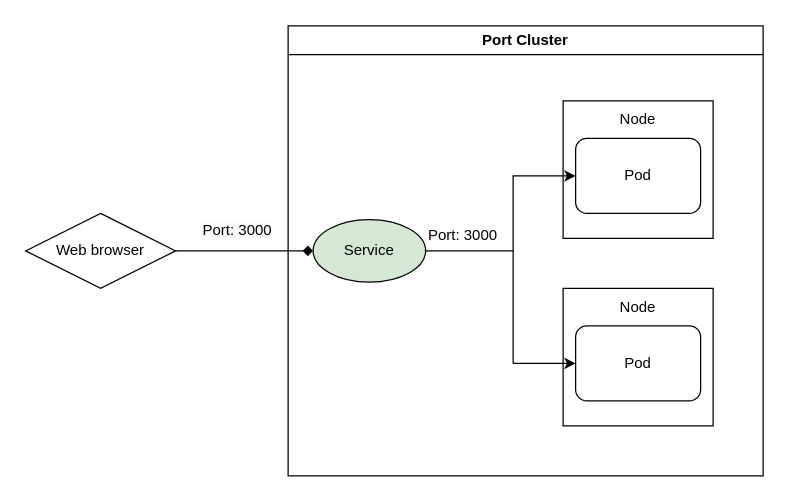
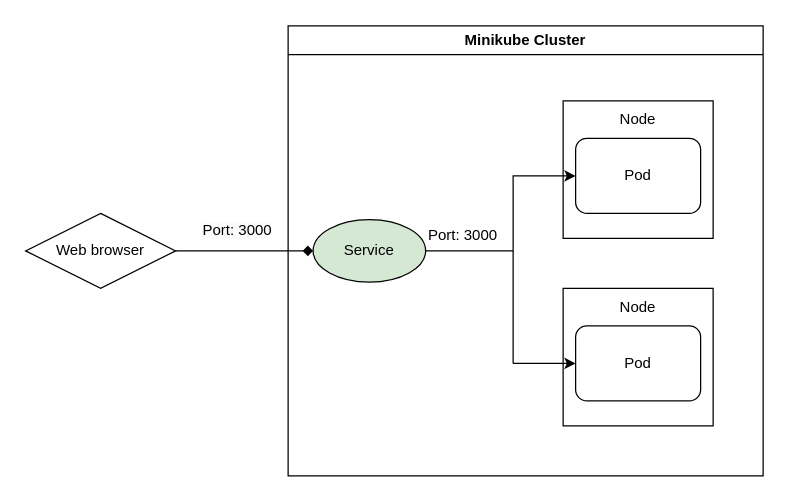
- <mxCell id="2" value="Port Cluster" style="swimlane;whiteSpace=wrap;html=1;" vertex="1" parent="1"><mxGeometry x="230" y="20" width="380" height="360" as="geometry" /></mxCell>
+ <mxCell id="2" value="Minikube Cluster" style="swimlane;whiteSpace=wrap;html=1;" vertex="1" parent="1"><mxGeometry x="230" y="20" width="380" height="360" as="geometry" /></mxCell>
